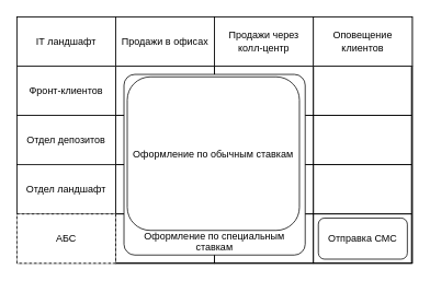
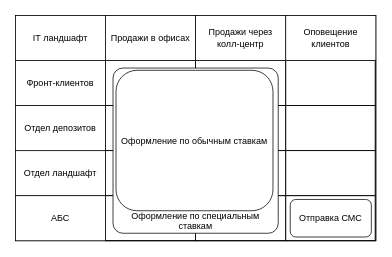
- <mxCell id="15" value="АБС" style="rounded=0;whiteSpace=wrap;html=1;dashed=1;" vertex="1" parent="1"><mxGeometry x="20" y="260" width="120" height="60" as="geometry" /></mxCell>
+ <mxCell id="15" value="АБС" style="rounded=0;whiteSpace=wrap;html=1;" vertex="1" parent="1"><mxGeometry x="20" y="260" width="120" height="60" as="geometry" /></mxCell>
